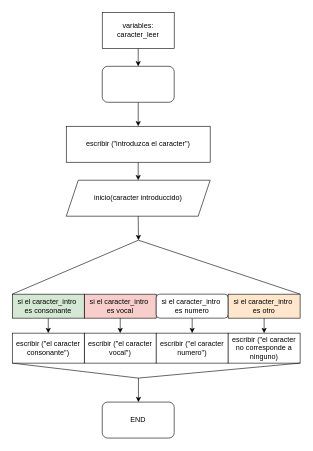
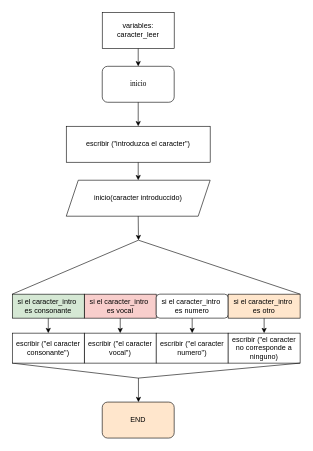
+ <mxCell id="3" value="inicio" style="text;html=1;resizable=0;autosize=1;align=center;verticalAlign=middle;points=[];fillColor=none;strokeColor=none;rounded=0;labelBackgroundColor=none;strokeWidth=1;fontFamily=Comic Sans MS;" parent="1" vertex="1"><mxGeometry x="205" y="125" width="50" height="30" as="geometry" /></mxCell>
- <mxCell id="28" value="END" style="rounded=1;whiteSpace=wrap;html=1;" vertex="1" parent="1"><mxGeometry x="170" y="670" width="120" height="60" as="geometry" /></mxCell>
+ <mxCell id="28" value="END" style="rounded=1;whiteSpace=wrap;html=1;fillColor=#ffe6cc;" vertex="1" parent="1"><mxGeometry x="170" y="670" width="120" height="60" as="geometry" /></mxCell>
